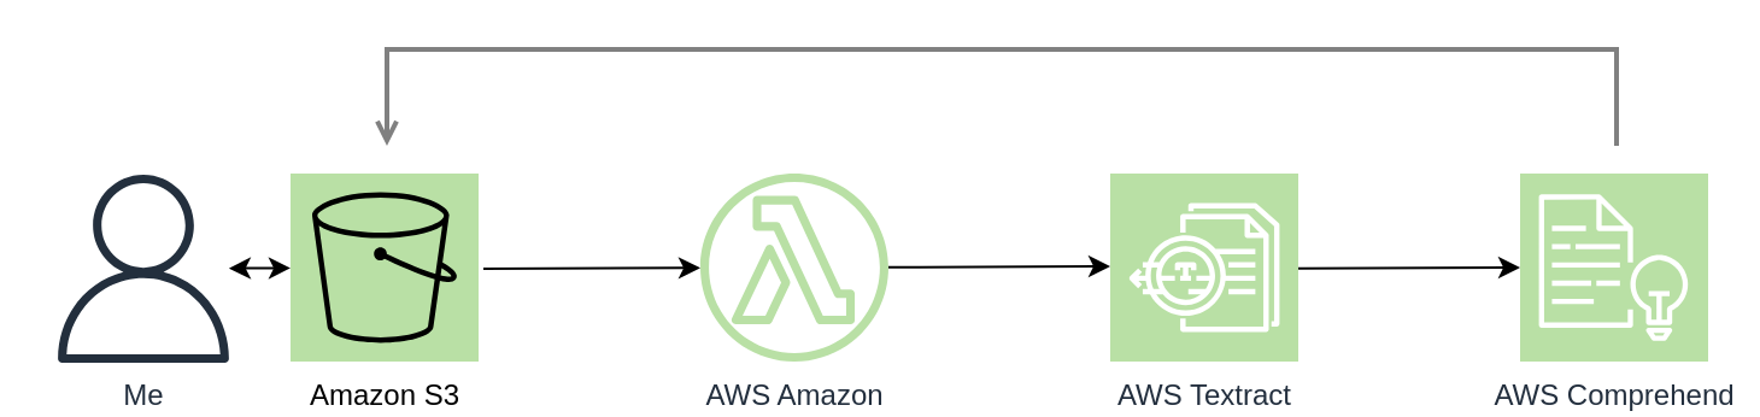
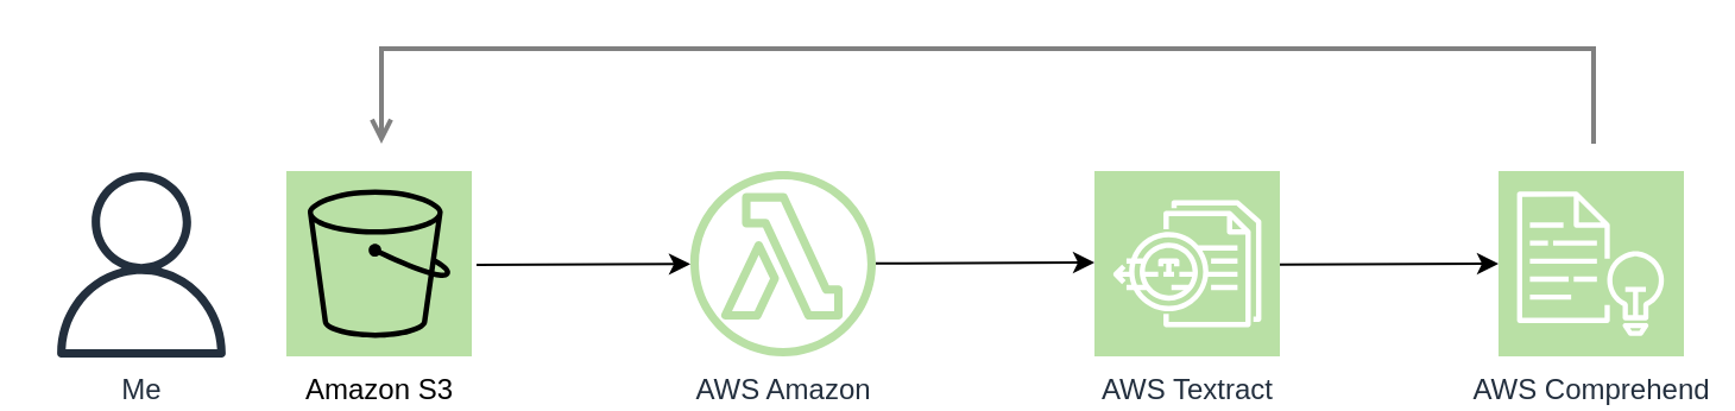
- <mxCell id="11" value="" style="endArrow=classic;startArrow=classic;html=1;rounded=0;fontFamily=Helvetica;" edge="1" parent="1" source="9" target="4"><mxGeometry width="50" height="50" relative="1" as="geometry"><mxPoint x="490" y="70" as="sourcePoint" /><mxPoint x="540" y="20" as="targetPoint" /></mxGeometry></mxCell>
